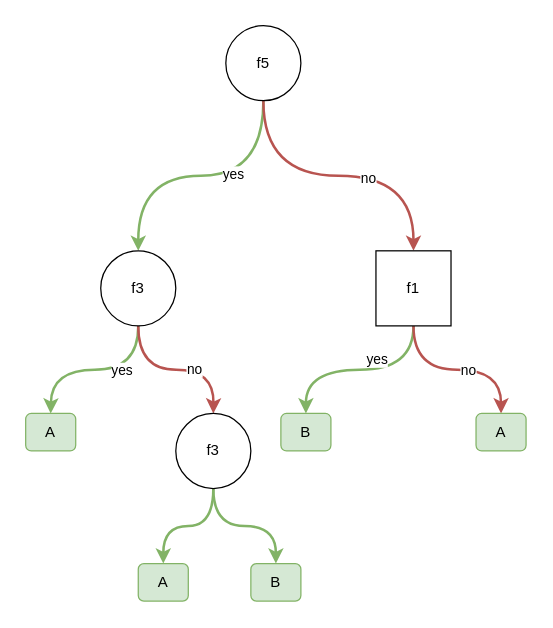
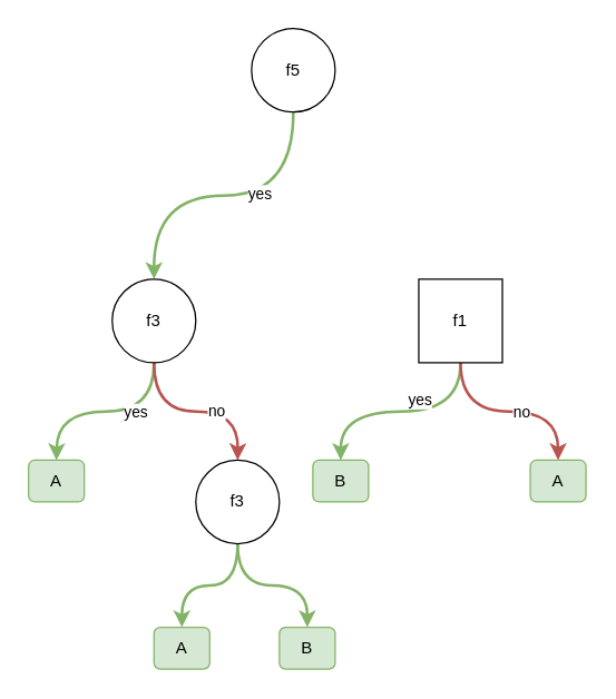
- <mxCell id="4" style="edgeStyle=orthogonalEdgeStyle;orthogonalLoop=1;jettySize=auto;html=1;exitX=0.5;exitY=1;exitDx=0;exitDy=0;strokeWidth=2;curved=1;fillColor=#f8cecc;strokeColor=#b85450;entryX=0.5;entryY=0;entryDx=0;entryDy=0;" edge="1" parent="1" source="6" target="11"><mxGeometry relative="1" as="geometry"><mxPoint x="360" y="160" as="targetPoint" /></mxGeometry></mxCell>
- <mxCell id="5" value="no" style="edgeLabel;html=1;align=center;verticalAlign=middle;resizable=0;points=[];" vertex="1" connectable="0" parent="4"><mxGeometry x="0.191" y="-1" relative="1" as="geometry"><mxPoint as="offset" /></mxGeometry></mxCell>
